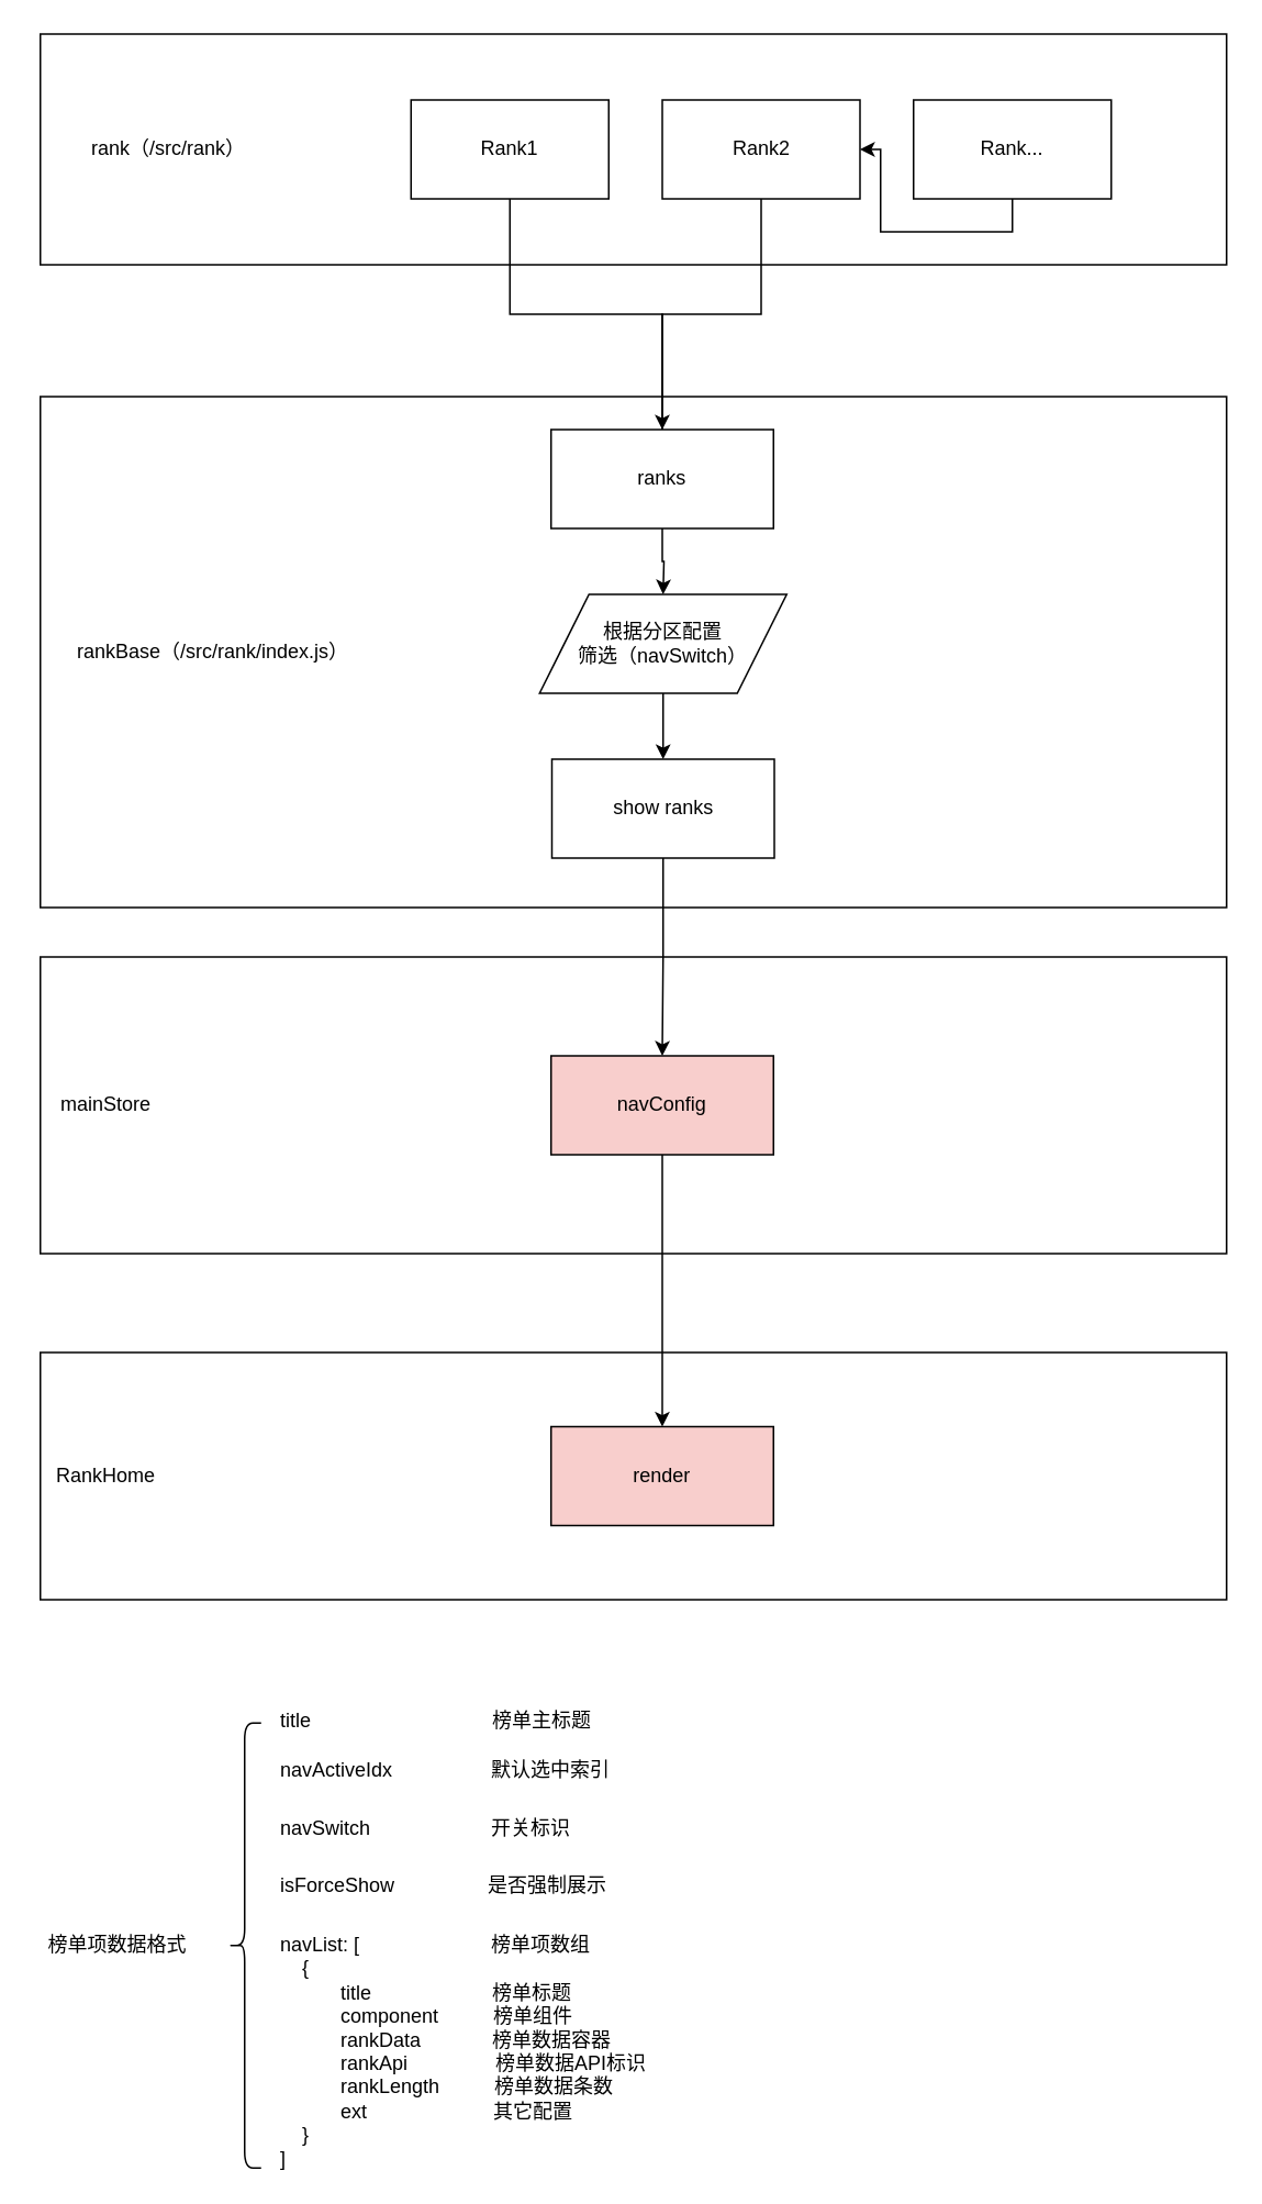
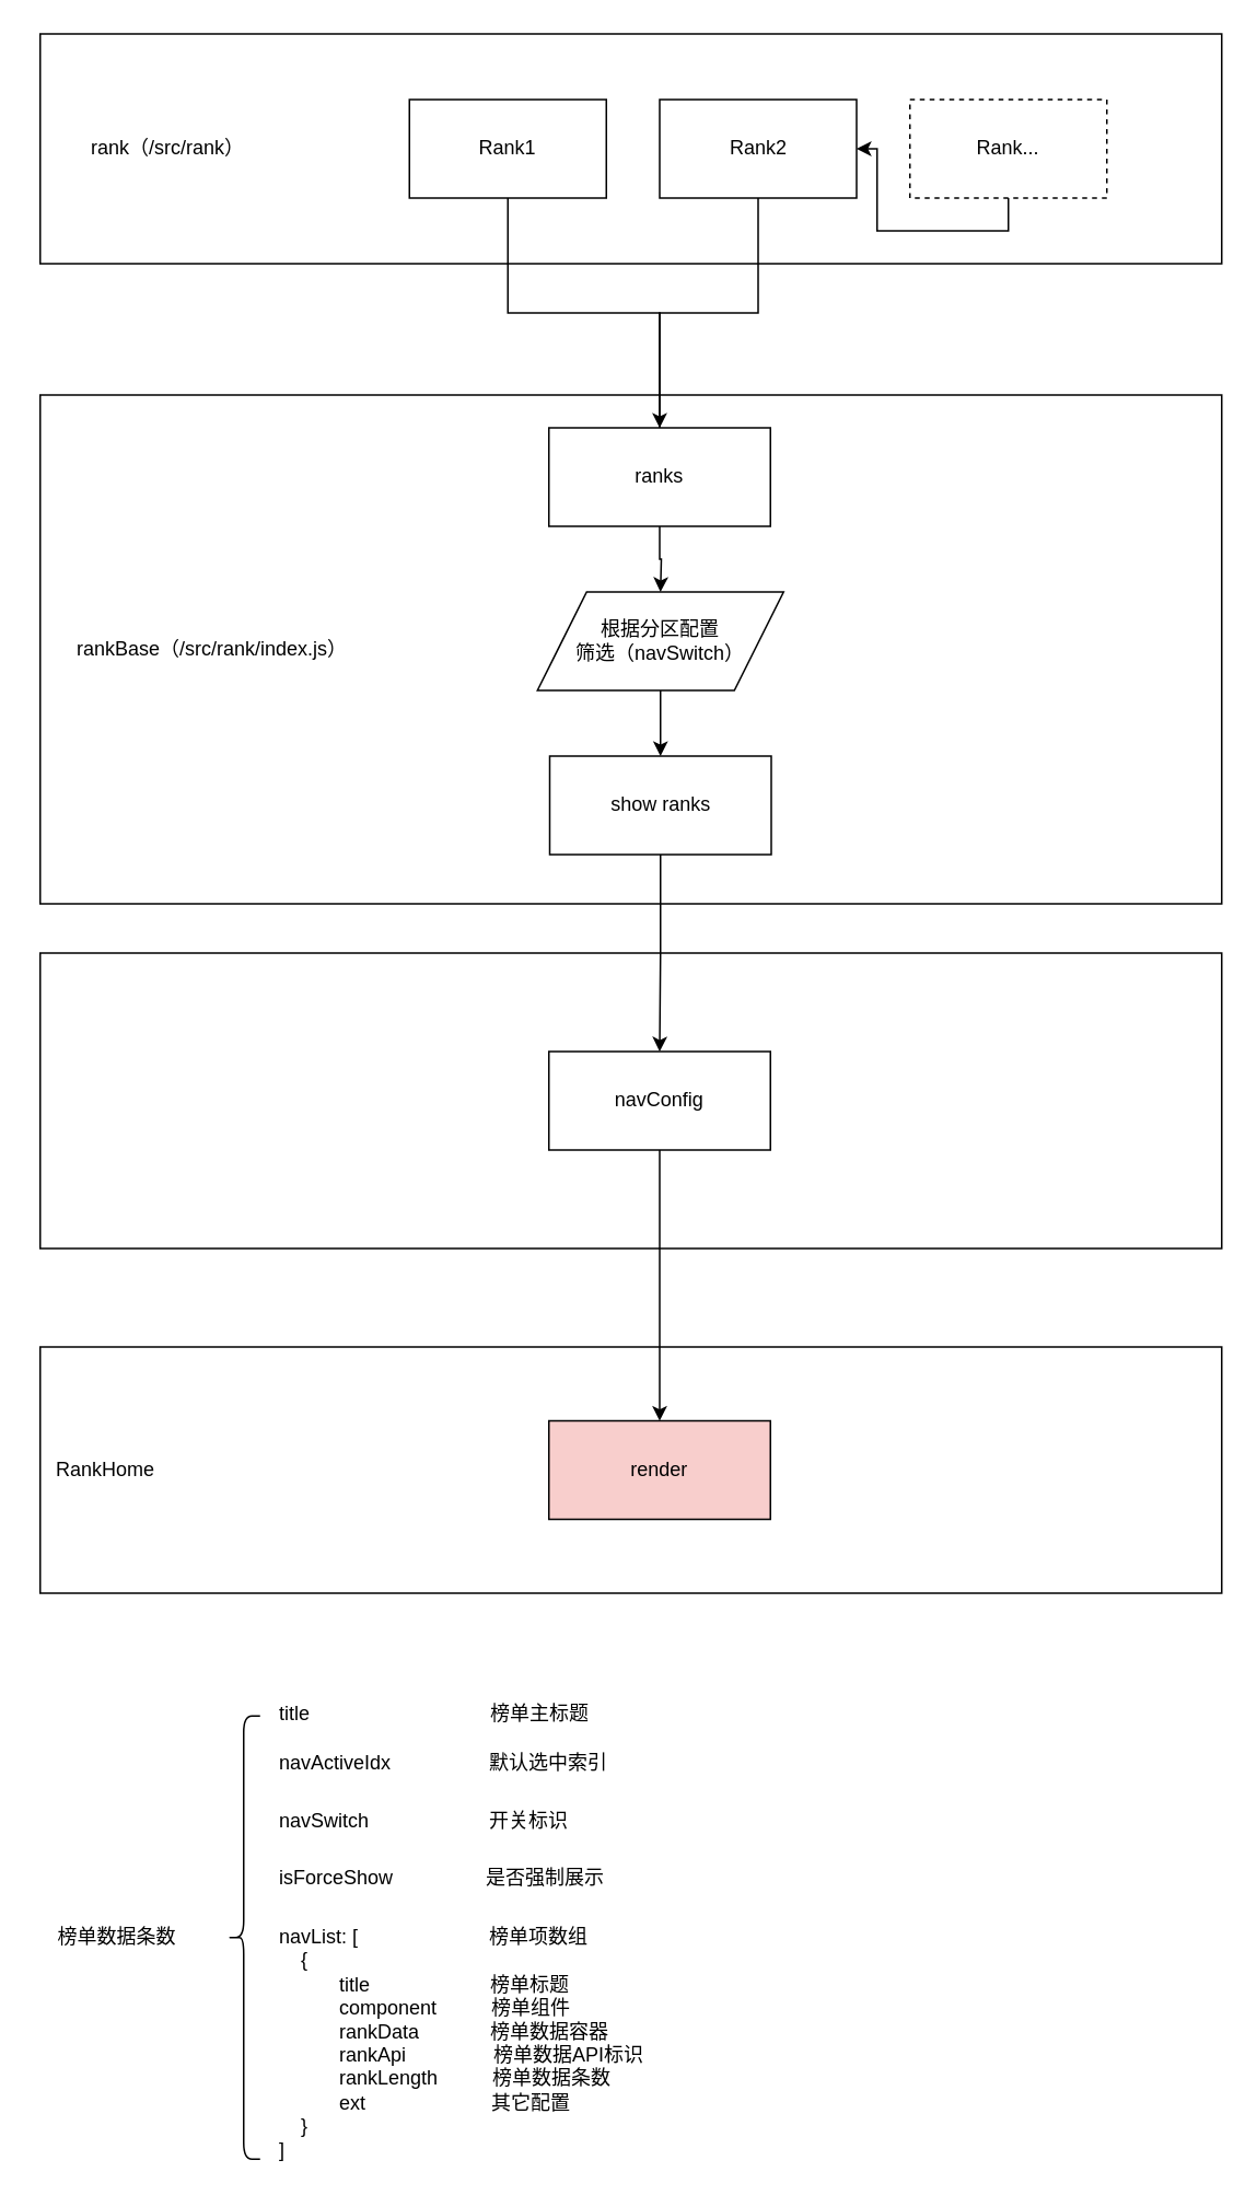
- <mxCell id="11" value="Rank..." style="rounded=0;whiteSpace=wrap;html=1;" vertex="1" parent="1"><mxGeometry x="554" y="60" width="120" height="60" as="geometry" /></mxCell>
+ <mxCell id="11" value="Rank..." style="rounded=0;whiteSpace=wrap;html=1;dashed=1;" vertex="1" parent="1"><mxGeometry x="554" y="60" width="120" height="60" as="geometry" /></mxCell>
- <mxCell id="21" value="mainStore" style="text;html=1;strokeColor=none;fillColor=none;align=center;verticalAlign=middle;whiteSpace=wrap;rounded=0;" vertex="1" parent="1"><mxGeometry x="44" y="660" width="40" height="20" as="geometry" /></mxCell>
- <mxCell id="19" value="&lt;div&gt;navConfig&lt;/div&gt;" style="rounded=0;whiteSpace=wrap;html=1;fillColor=#f8cecc;" vertex="1" parent="1"><mxGeometry x="334" y="640" width="135" height="60" as="geometry" /></mxCell>
+ <mxCell id="19" value="&lt;div&gt;navConfig&lt;/div&gt;" style="rounded=0;whiteSpace=wrap;html=1;" vertex="1" parent="1"><mxGeometry x="334" y="640" width="135" height="60" as="geometry" /></mxCell>
- <mxCell id="30" value="榜单项数据格式" style="text;html=1;strokeColor=none;fillColor=none;align=center;verticalAlign=middle;whiteSpace=wrap;rounded=0;labelBackgroundColor=none;fontSize=12;" vertex="1" parent="1"><mxGeometry x="20.5" y="1170" width="100" height="20" as="geometry" /></mxCell>
+ <mxCell id="30" value="榜单数据条数" style="text;html=1;strokeColor=none;fillColor=none;align=center;verticalAlign=middle;whiteSpace=wrap;rounded=0;labelBackgroundColor=none;fontSize=12;" vertex="1" parent="1"><mxGeometry x="20.5" y="1170" width="100" height="20" as="geometry" /></mxCell>
